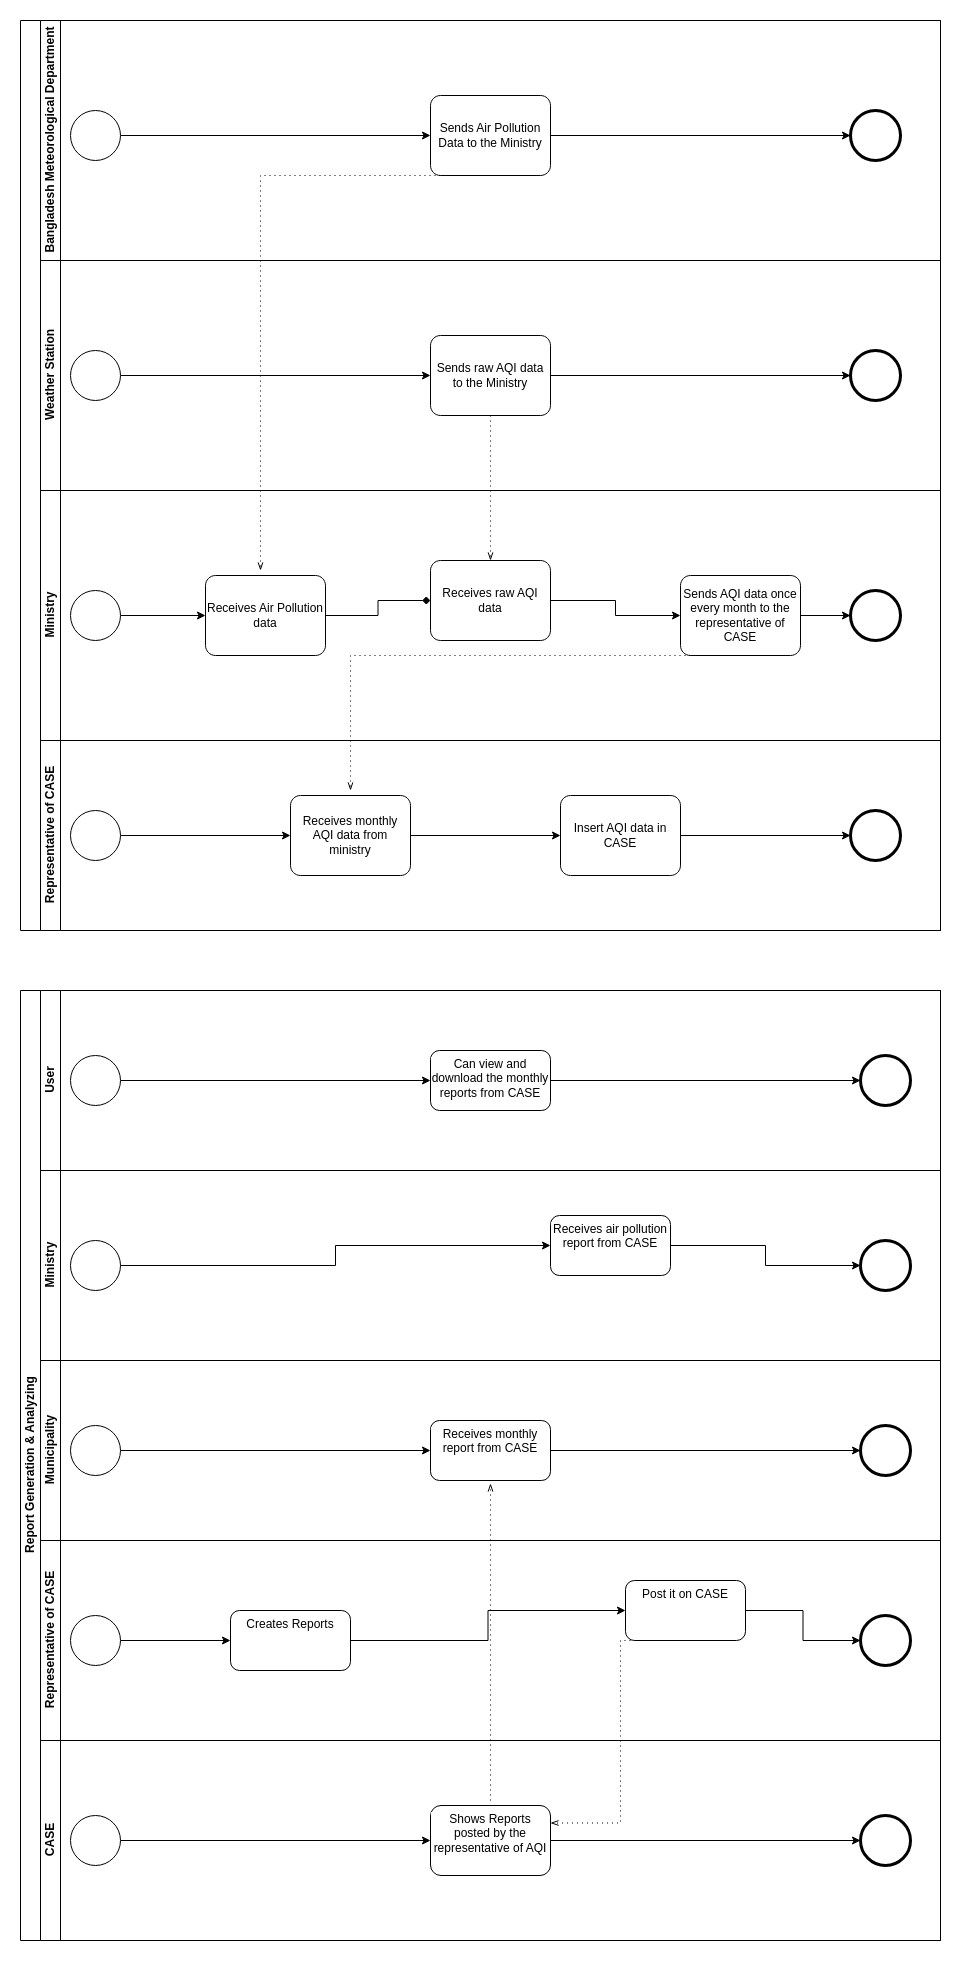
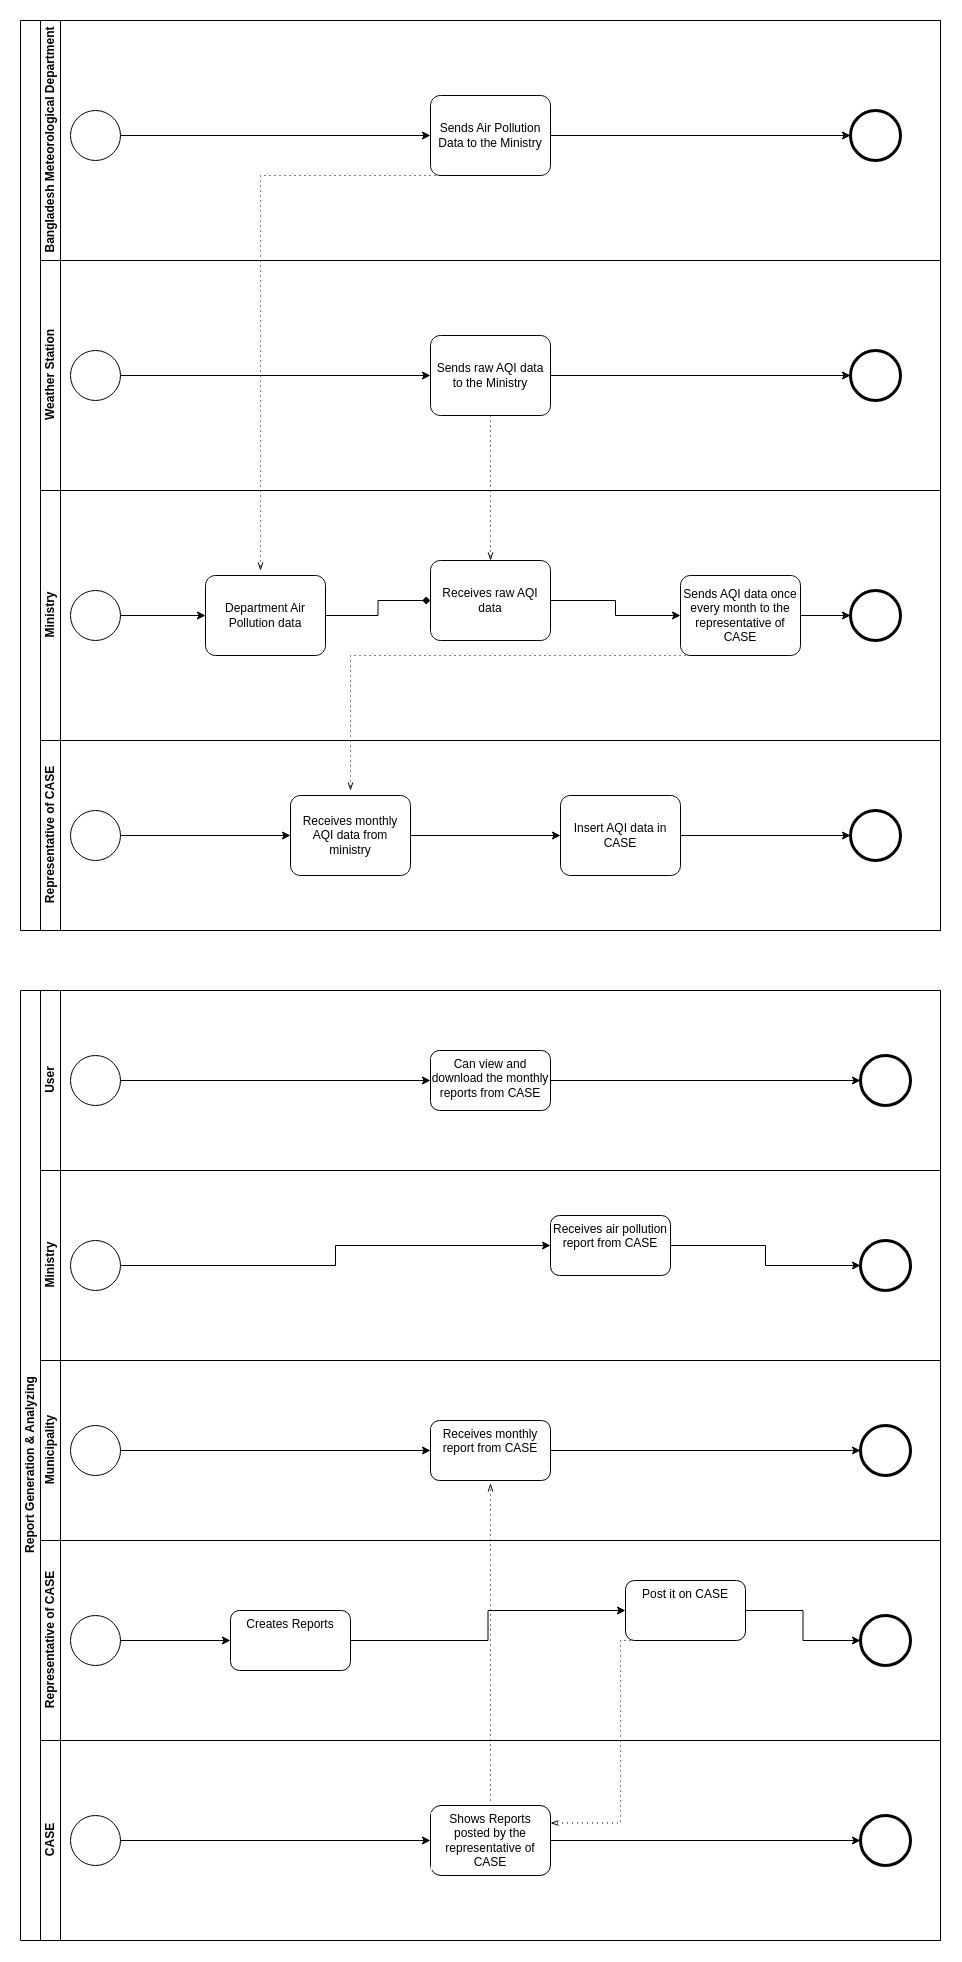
- <mxCell id="19" value="Receives Air Pollution data" style="points=[[0.25,0,0],[0.5,0,0],[0.75,0,0],[1,0.25,0],[1,0.5,0],[1,0.75,0],[0.75,1,0],[0.5,1,0],[0.25,1,0],[0,0.75,0],[0,0.5,0],[0,0.25,0]];shape=mxgraph.bpmn.task;whiteSpace=wrap;rectStyle=rounded;size=10;taskMarker=abstract;" vertex="1" parent="15"><mxGeometry x="165" y="85" width="120" height="80" as="geometry" /></mxCell>
+ <mxCell id="19" value="Department Air Pollution data" style="points=[[0.25,0,0],[0.5,0,0],[0.75,0,0],[1,0.25,0],[1,0.5,0],[1,0.75,0],[0.75,1,0],[0.5,1,0],[0.25,1,0],[0,0.75,0],[0,0.5,0],[0,0.25,0]];shape=mxgraph.bpmn.task;whiteSpace=wrap;rectStyle=rounded;size=10;taskMarker=abstract;" vertex="1" parent="15"><mxGeometry x="165" y="85" width="120" height="80" as="geometry" /></mxCell>
- <mxCell id="68" value="Shows Reports posted by the representative of AQI" style="rounded=1;whiteSpace=wrap;html=1;verticalAlign=top;labelBackgroundColor=#ffffff;" vertex="1" parent="64"><mxGeometry x="390" y="65" width="120" height="70" as="geometry" /></mxCell>
+ <mxCell id="68" value="Shows Reports posted by the representative of CASE" style="rounded=1;whiteSpace=wrap;html=1;verticalAlign=top;labelBackgroundColor=#ffffff;" vertex="1" parent="64"><mxGeometry x="390" y="65" width="120" height="70" as="geometry" /></mxCell>
